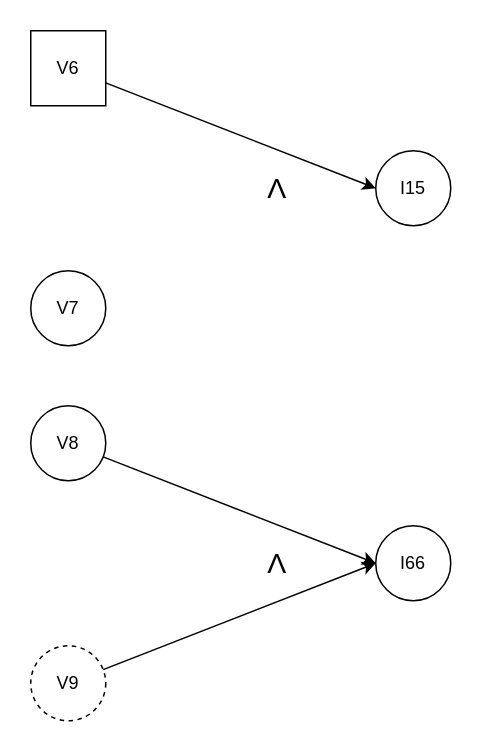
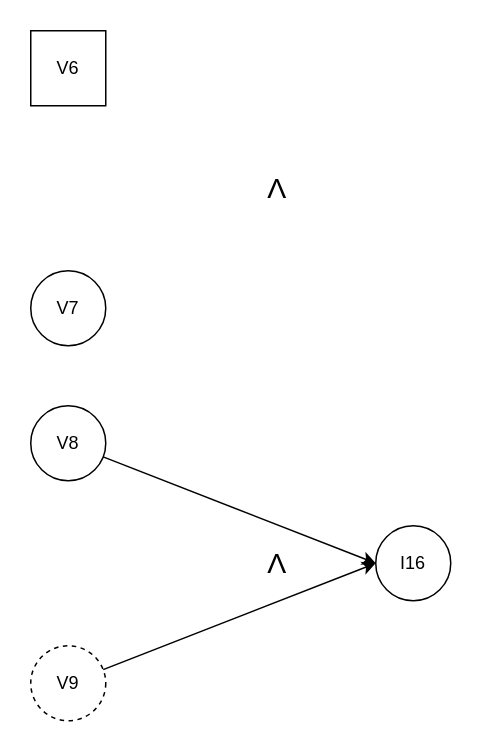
- <mxCell id="2" style="rounded=0;orthogonalLoop=1;jettySize=auto;html=1;entryX=0;entryY=0.5;entryDx=0;entryDy=0;" parent="1" source="3" target="5" edge="1"><mxGeometry relative="1" as="geometry" /></mxCell>
- <mxCell id="5" value="I15" style="ellipse;whiteSpace=wrap;html=1;aspect=fixed;" parent="1" vertex="1"><mxGeometry x="250" y="100" width="50" height="50" as="geometry" /></mxCell>
- <mxCell id="11" value="I66&lt;br&gt;" style="ellipse;whiteSpace=wrap;html=1;aspect=fixed;" parent="1" vertex="1"><mxGeometry x="250" y="350" width="50" height="50" as="geometry" /></mxCell>
+ <mxCell id="11" value="I16&lt;br&gt;" style="ellipse;whiteSpace=wrap;html=1;aspect=fixed;" parent="1" vertex="1"><mxGeometry x="250" y="350" width="50" height="50" as="geometry" /></mxCell>
